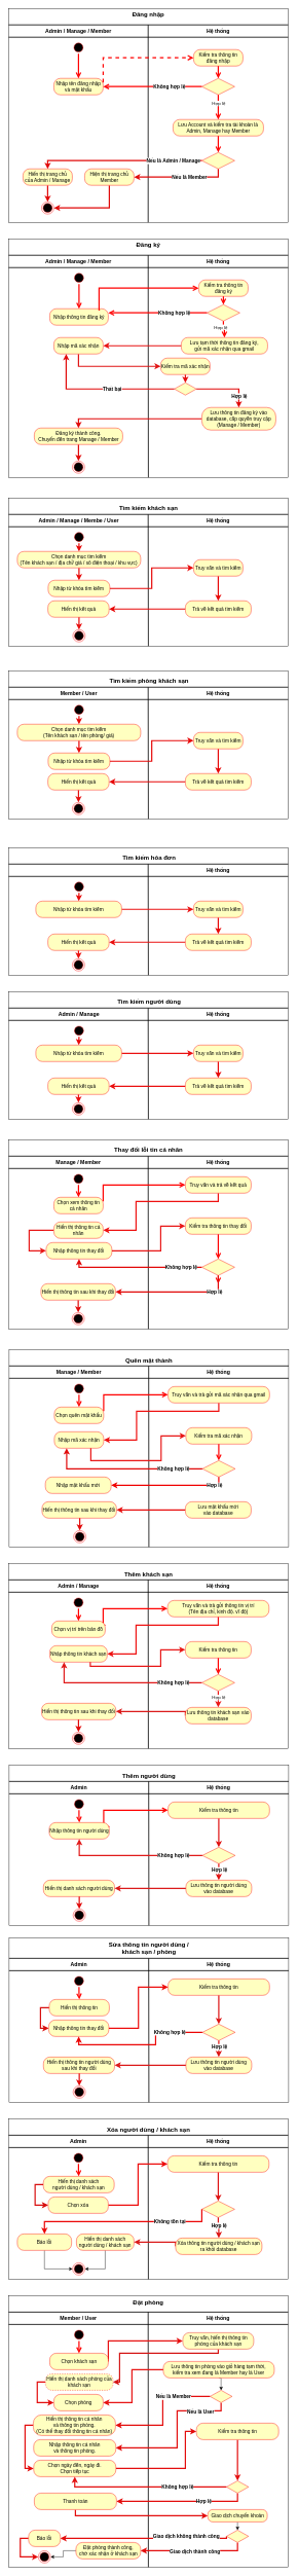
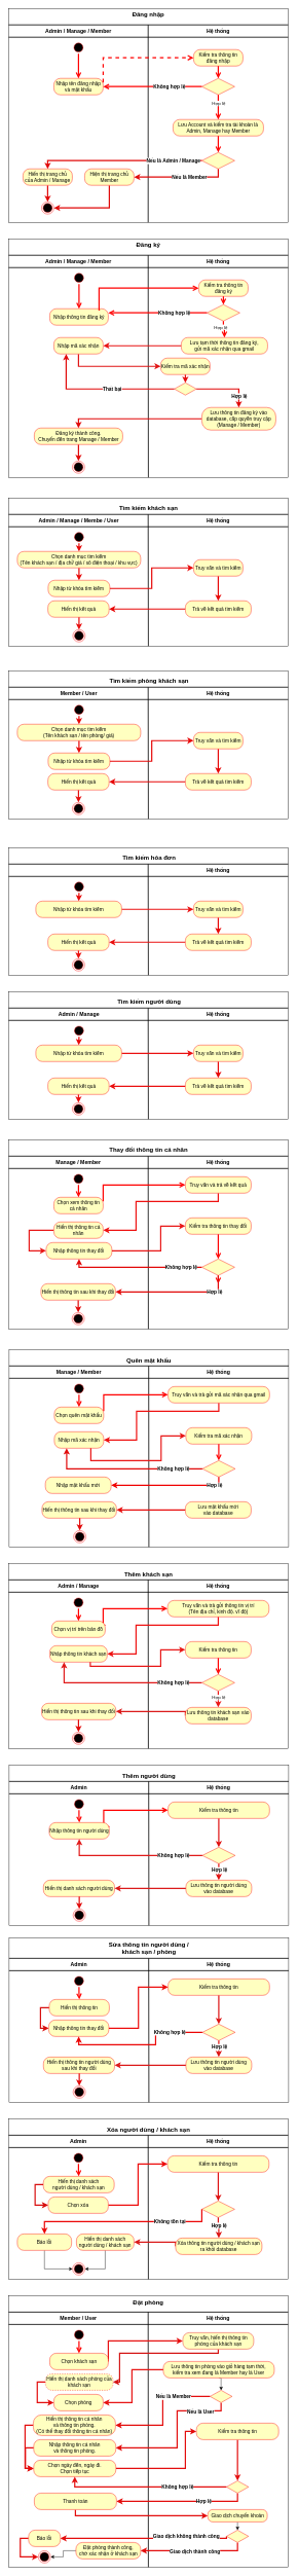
- <mxCell id="148" value="&lt;b&gt;&lt;font style=&quot;font-size: 15px;&quot;&gt;Thay đổi lỗi tin cá nhân&lt;/font&gt;&lt;/b&gt;" style="text;html=1;strokeColor=none;fillColor=none;align=center;verticalAlign=middle;whiteSpace=wrap;rounded=0;movable=0;resizable=0;rotatable=0;deletable=0;editable=0;locked=1;connectable=0;" vertex="1" parent="1"><mxGeometry x="257.5" y="2780" width="205" height="30" as="geometry" /></mxCell>
+ <mxCell id="148" value="&lt;b&gt;&lt;font style=&quot;font-size: 15px;&quot;&gt;Thay đổi thông tin cá nhân&lt;/font&gt;&lt;/b&gt;" style="text;html=1;strokeColor=none;fillColor=none;align=center;verticalAlign=middle;whiteSpace=wrap;rounded=0;movable=0;resizable=0;rotatable=0;deletable=0;editable=0;locked=1;connectable=0;" vertex="1" parent="1"><mxGeometry x="257.5" y="2780" width="205" height="30" as="geometry" /></mxCell>
- <mxCell id="176" value="&lt;b&gt;&lt;font style=&quot;font-size: 15px;&quot;&gt;Quên mật thành&lt;/font&gt;&lt;/b&gt;" style="text;html=1;strokeColor=none;fillColor=none;align=center;verticalAlign=middle;whiteSpace=wrap;rounded=0;movable=0;resizable=0;rotatable=0;deletable=0;editable=0;locked=1;connectable=0;" vertex="1" parent="1"><mxGeometry x="258.75" y="3290" width="205" height="30" as="geometry" /></mxCell>
+ <mxCell id="176" value="&lt;b&gt;&lt;font style=&quot;font-size: 15px;&quot;&gt;Quên mật khẩu&lt;/font&gt;&lt;/b&gt;" style="text;html=1;strokeColor=none;fillColor=none;align=center;verticalAlign=middle;whiteSpace=wrap;rounded=0;movable=0;resizable=0;rotatable=0;deletable=0;editable=0;locked=1;connectable=0;" vertex="1" parent="1"><mxGeometry x="258.75" y="3290" width="205" height="30" as="geometry" /></mxCell>
+ <mxCell id="331" style="edgeStyle=orthogonalEdgeStyle;rounded=0;orthogonalLoop=1;jettySize=auto;html=1;exitX=0;exitY=0.5;exitDx=0;exitDy=0;entryX=0;entryY=0.5;entryDx=0;entryDy=0;strokeWidth=3;strokeColor=#e30d0d;" edge="1" parent="1" source="332" target="334"><mxGeometry relative="1" as="geometry" /></mxCell>
